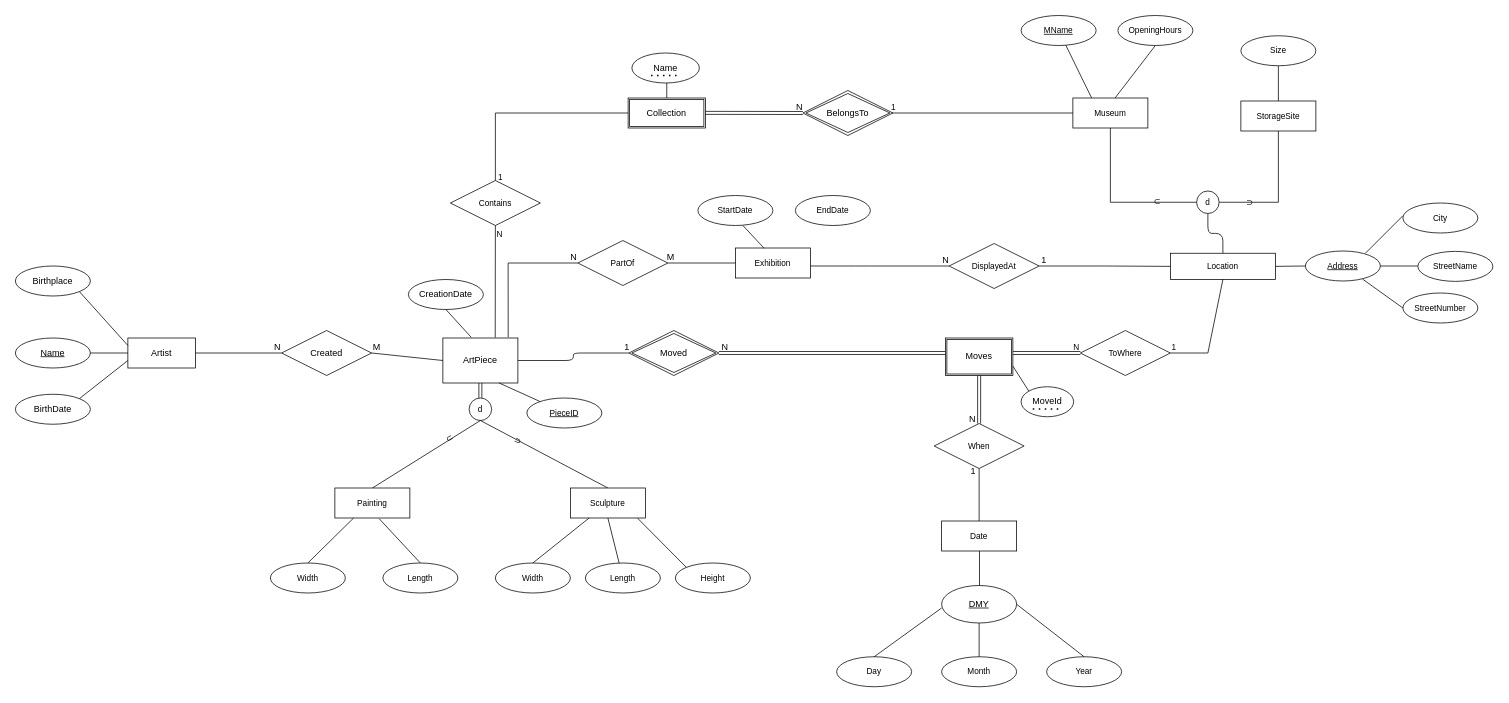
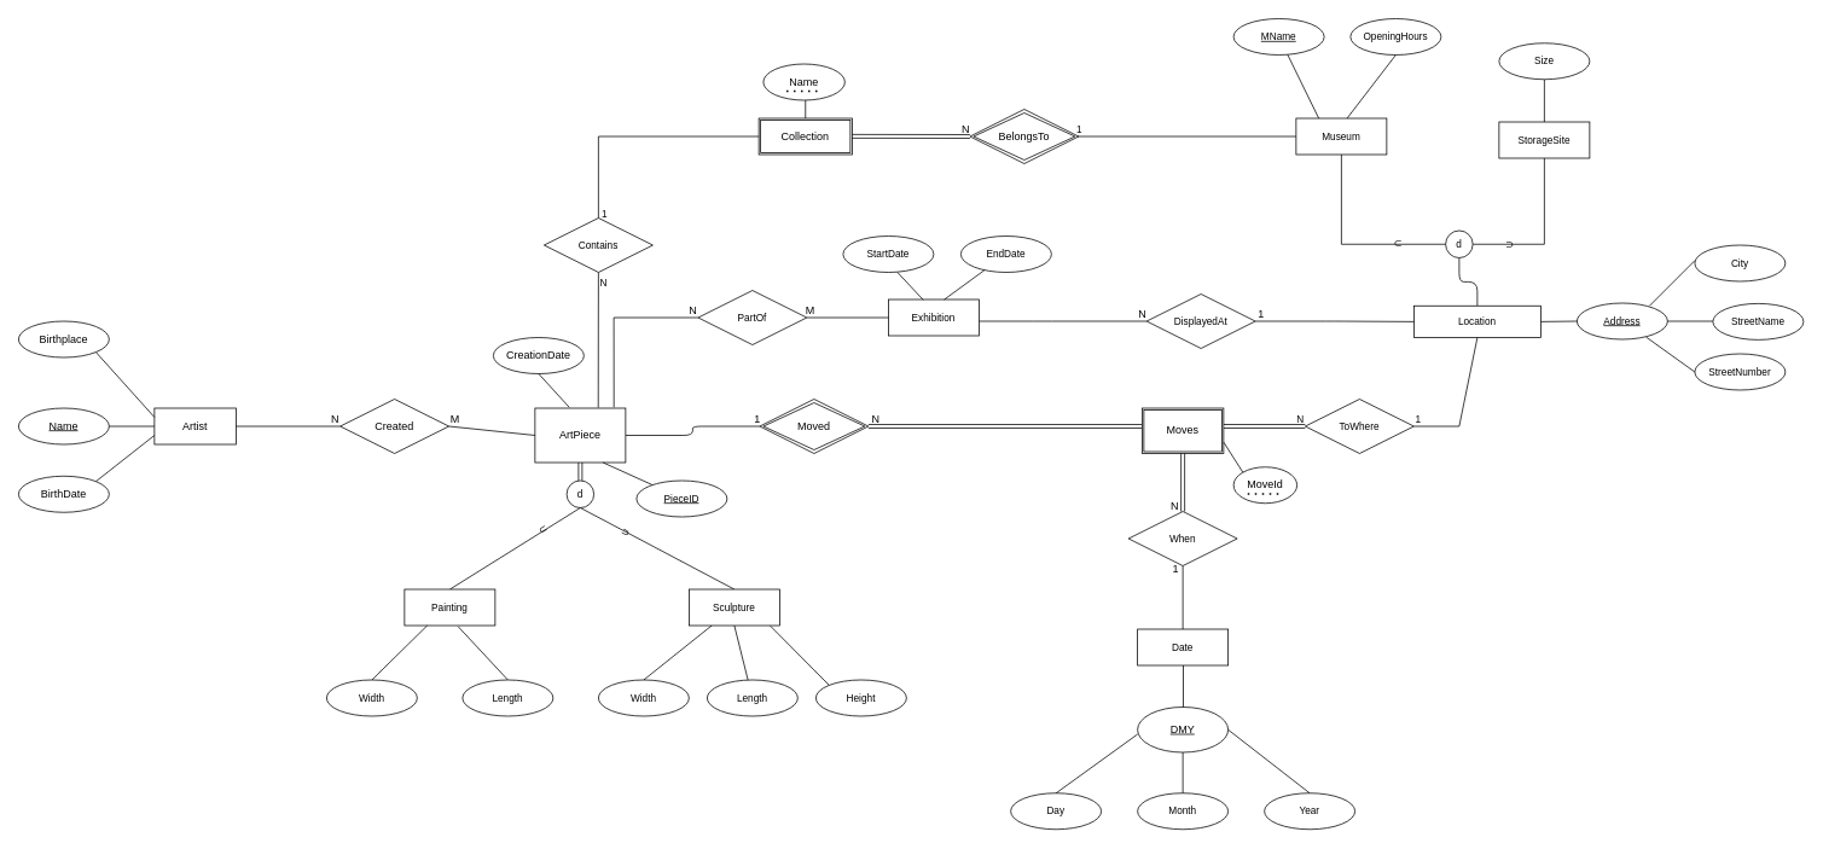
+ <mxCell id="113" value="" style="endArrow=none;html=1;rounded=0;entryX=0.616;entryY=0.003;entryDx=0;entryDy=0;entryPerimeter=0;" parent="1" source="69" target="58" edge="1"><mxGeometry relative="1" as="geometry"><mxPoint x="1000" as="sourcePoint" y="310" /><mxPoint x="1028.4" y="340.36" as="targetPoint" /></mxGeometry></mxCell>
